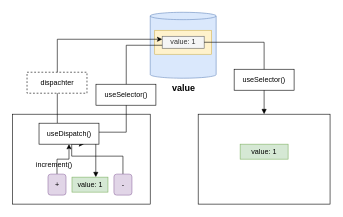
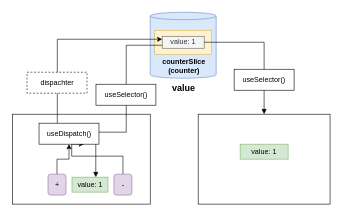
+ <mxCell id="8" value="counterSlice&lt;br&gt;(counter)" style="text;html=1;strokeColor=none;fillColor=none;align=center;verticalAlign=middle;whiteSpace=wrap;rounded=0;fontStyle=1;fontSize=12;" vertex="1" parent="1"><mxGeometry x="259.5" y="100" width="93" height="20" as="geometry" /></mxCell>
- <mxCell id="22" value="increment()" style="text;html=1;strokeColor=none;fillColor=none;align=center;verticalAlign=middle;whiteSpace=wrap;rounded=0;" vertex="1" parent="1"><mxGeometry x="59.5" y="260" width="60" height="30" as="geometry" /></mxCell>
